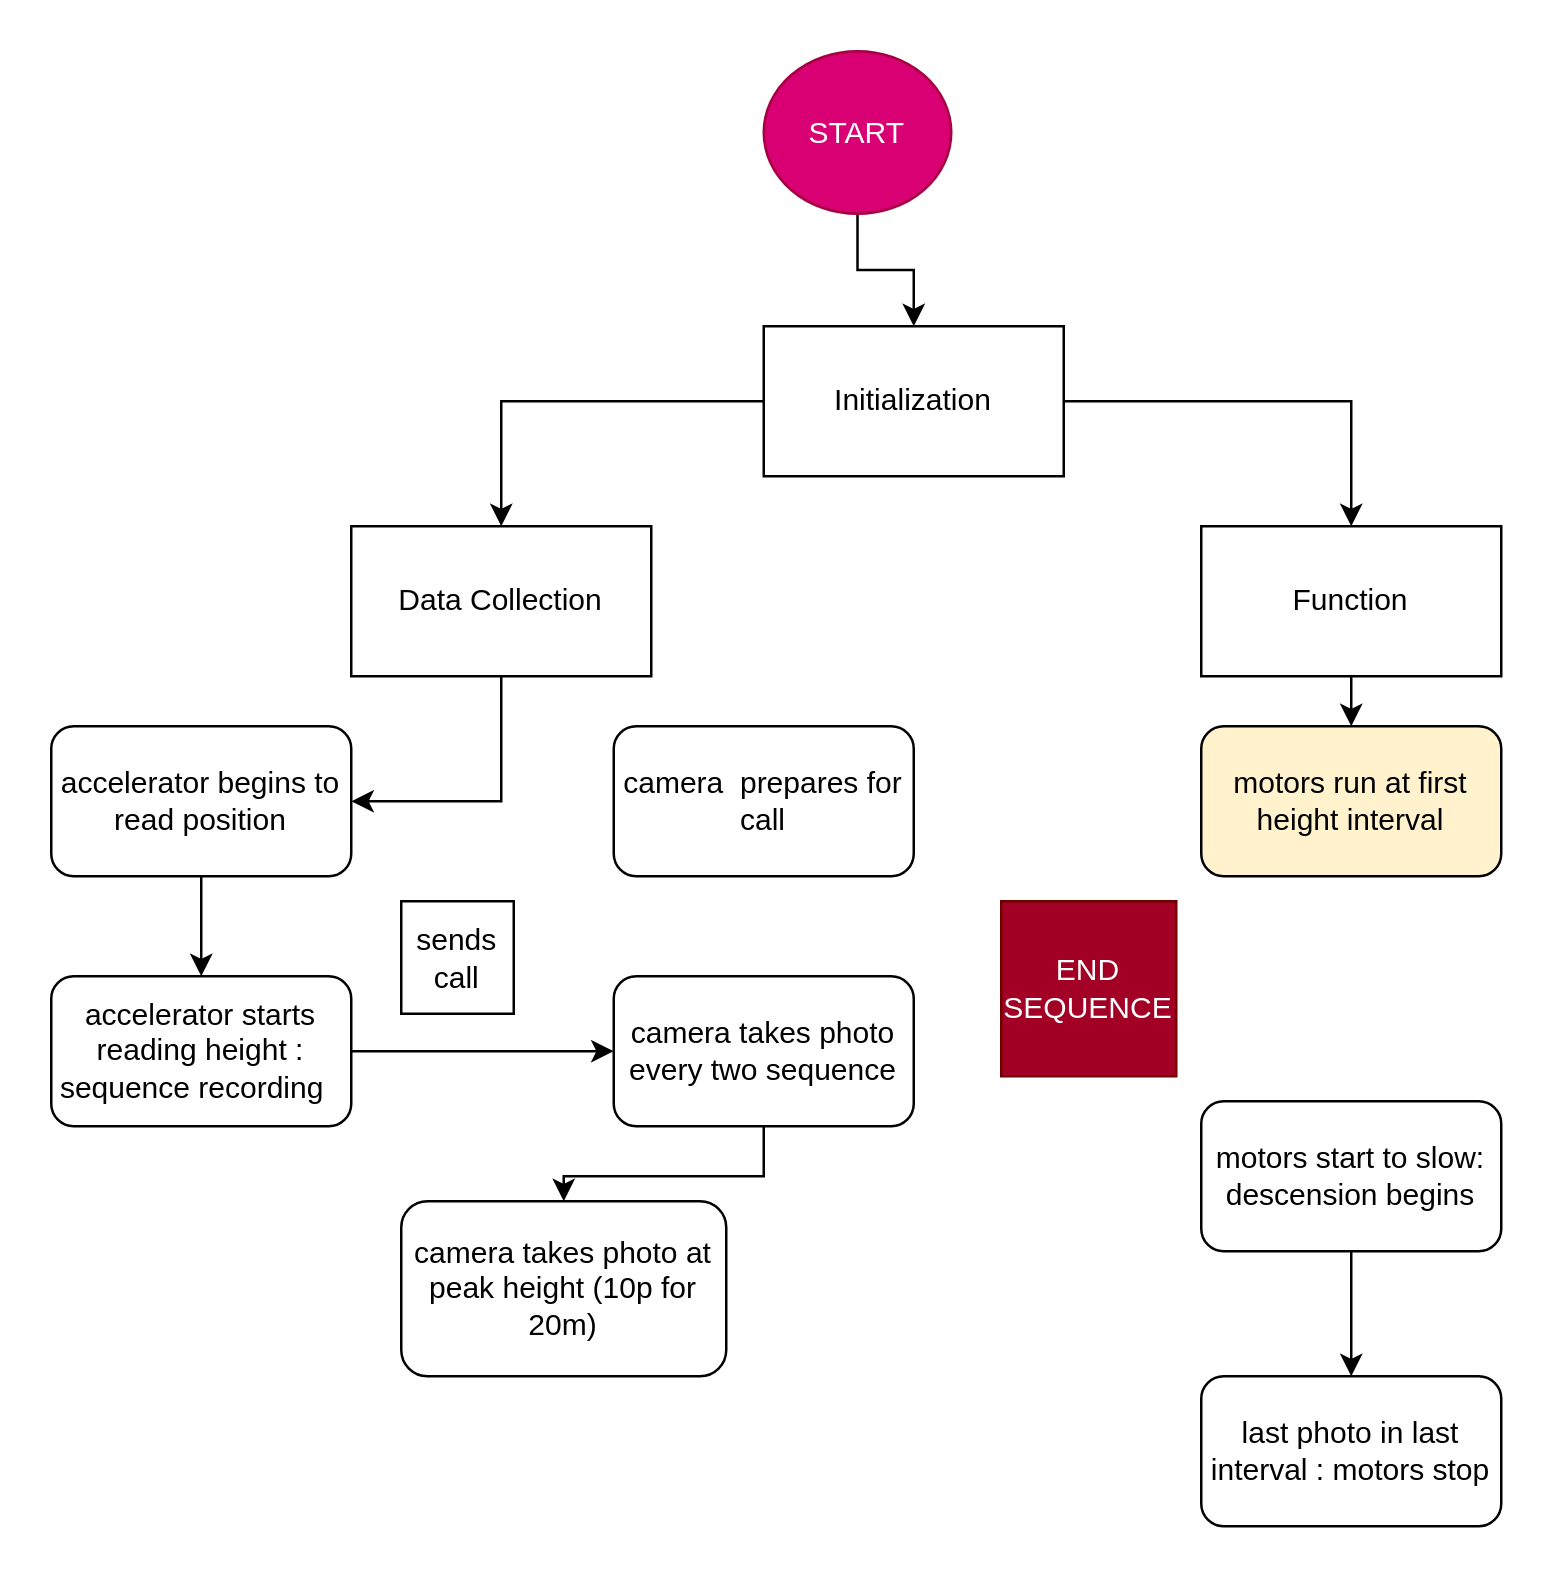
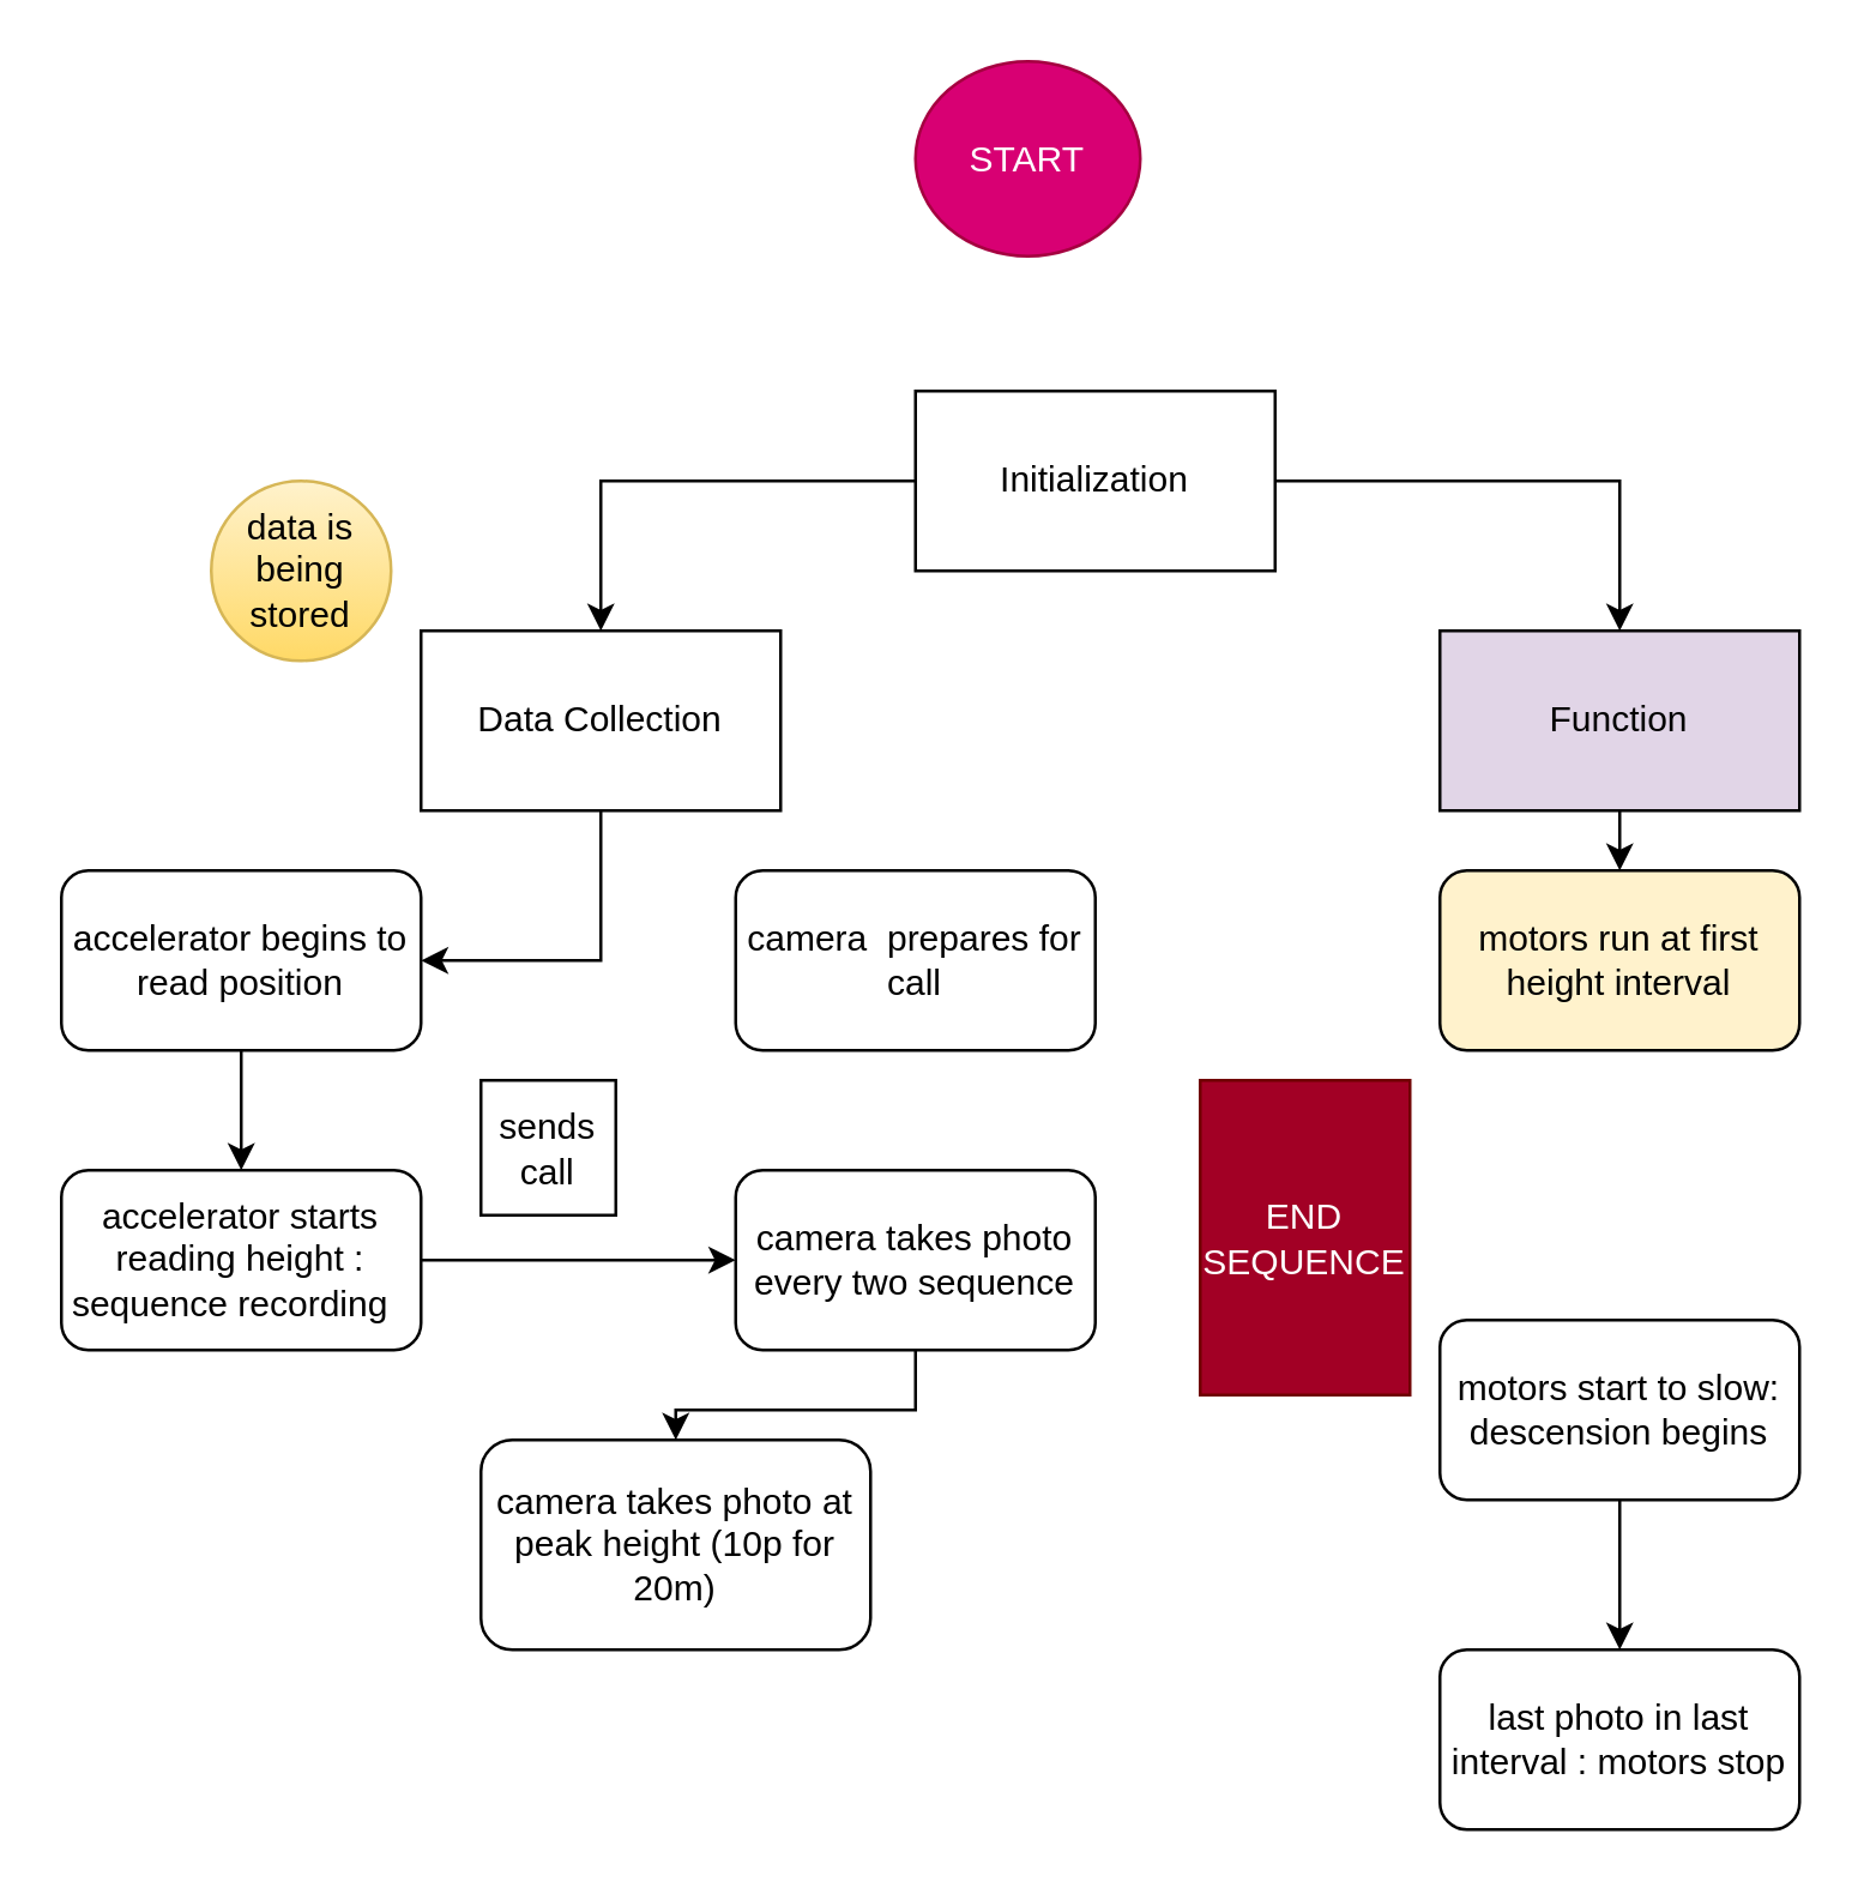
- <mxCell id="2" style="edgeStyle=orthogonalEdgeStyle;rounded=0;orthogonalLoop=1;jettySize=auto;html=1;exitX=0.5;exitY=1;exitDx=0;exitDy=0;" parent="1" source="3" target="6" edge="1"><mxGeometry relative="1" as="geometry" /></mxCell>
+ <mxCell id="15" value="data is being stored" style="ellipse;whiteSpace=wrap;html=1;aspect=fixed;fillColor=#fff2cc;strokeColor=#d6b656;gradientColor=#ffd966;" parent="1" vertex="1"><mxGeometry x="70" y="160" width="60" height="60" as="geometry" /></mxCell>
- <mxCell id="10" value="Function" style="rounded=0;whiteSpace=wrap;html=1;" parent="1" vertex="1"><mxGeometry x="480" y="210" width="120" height="60" as="geometry" /></mxCell>
+ <mxCell id="10" value="Function" style="rounded=0;whiteSpace=wrap;html=1;fillColor=#e1d5e7;" parent="1" vertex="1"><mxGeometry x="480" y="210" width="120" height="60" as="geometry" /></mxCell>
- <mxCell id="24" value="END SEQUENCE" style="whiteSpace=wrap;html=1;aspect=fixed;fillColor=#a20025;strokeColor=#6F0000;fontColor=#ffffff;" parent="1" vertex="1"><mxGeometry x="400" y="360" width="70" height="70" as="geometry" /></mxCell>
+ <mxCell id="24" value="END SEQUENCE" style="whiteSpace=wrap;html=1;aspect=fixed;fillColor=#a20025;strokeColor=#6F0000;fontColor=#ffffff;" parent="1" vertex="1"><mxGeometry x="400" y="360" width="70" height="105" as="geometry" /></mxCell>
